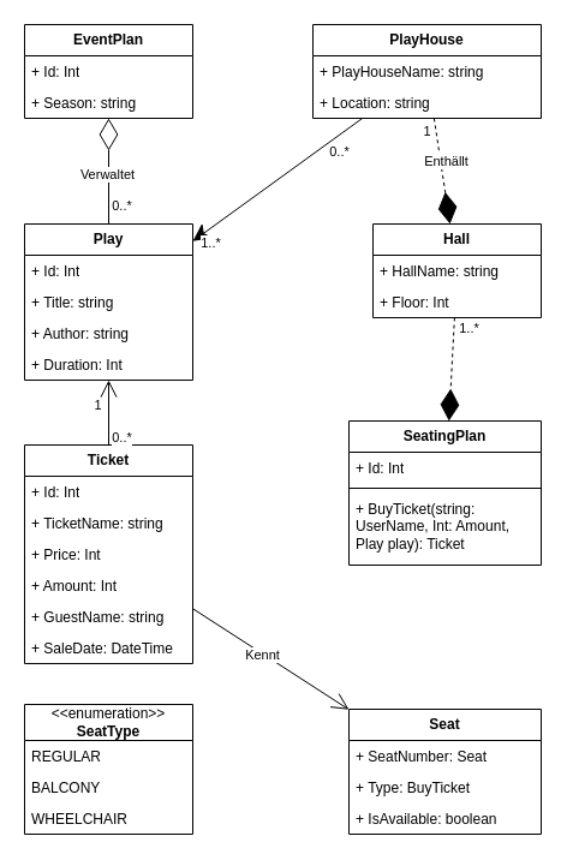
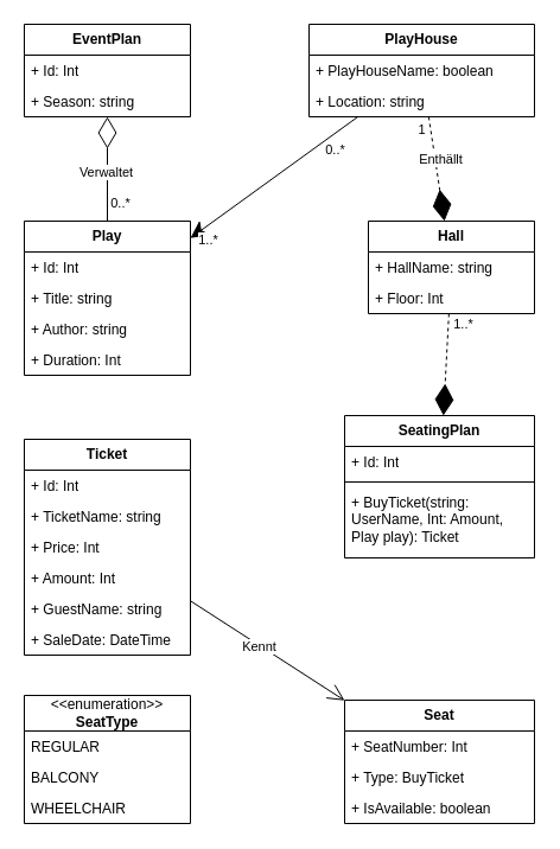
- <mxCell id="17" value="+ PlayHouseName: string" style="text;strokeColor=none;fillColor=none;align=left;verticalAlign=top;spacingLeft=4;spacingRight=4;overflow=hidden;rotatable=0;points=[[0,0.5],[1,0.5]];portConstraint=eastwest;whiteSpace=wrap;html=1;" parent="16" vertex="1"><mxGeometry y="26" width="190" height="26" as="geometry" /></mxCell>
+ <mxCell id="17" value="+ PlayHouseName: boolean" style="text;strokeColor=none;fillColor=none;align=left;verticalAlign=top;spacingLeft=4;spacingRight=4;overflow=hidden;rotatable=0;points=[[0,0.5],[1,0.5]];portConstraint=eastwest;whiteSpace=wrap;html=1;" parent="16" vertex="1"><mxGeometry y="26" width="190" height="26" as="geometry" /></mxCell>
- <mxCell id="38" value="" style="endArrow=open;endFill=1;endSize=12;html=1;rounded=0;" parent="1" source="2" target="19" edge="1"><mxGeometry width="160" relative="1" as="geometry"><mxPoint x="10" y="318" as="sourcePoint" /><mxPoint x="250" y="278" as="targetPoint" /></mxGeometry></mxCell>
- <mxCell id="39" value="1" style="edgeLabel;html=1;align=center;verticalAlign=middle;resizable=0;points=[];" parent="38" vertex="1" connectable="0"><mxGeometry x="0.647" y="-1" relative="1" as="geometry"><mxPoint x="-11" y="10" as="offset" /></mxGeometry></mxCell>
- <mxCell id="40" value="0..*" style="edgeLabel;html=1;align=center;verticalAlign=middle;resizable=0;points=[];" parent="38" vertex="1" connectable="0"><mxGeometry x="-0.748" y="2" relative="1" as="geometry"><mxPoint x="12" as="offset" /></mxGeometry></mxCell>
- <mxCell id="46" value="+ SeatNumber: Seat" style="text;strokeColor=none;fillColor=none;align=left;verticalAlign=top;spacingLeft=4;spacingRight=4;overflow=hidden;rotatable=0;points=[[0,0.5],[1,0.5]];portConstraint=eastwest;whiteSpace=wrap;html=1;" parent="45" vertex="1"><mxGeometry y="26" width="160" height="26" as="geometry" /></mxCell>
+ <mxCell id="46" value="+ SeatNumber: Int" style="text;strokeColor=none;fillColor=none;align=left;verticalAlign=top;spacingLeft=4;spacingRight=4;overflow=hidden;rotatable=0;points=[[0,0.5],[1,0.5]];portConstraint=eastwest;whiteSpace=wrap;html=1;" parent="45" vertex="1"><mxGeometry y="26" width="160" height="26" as="geometry" /></mxCell>
